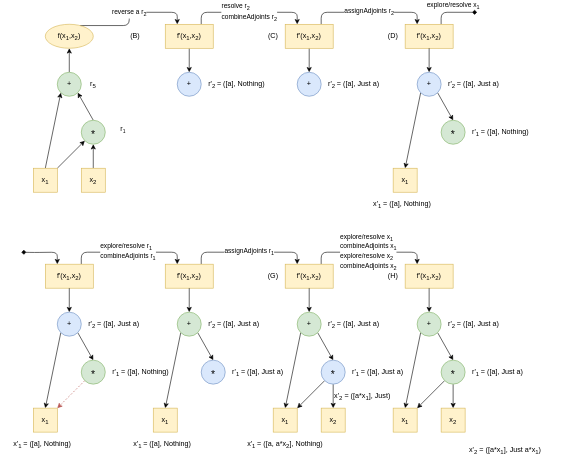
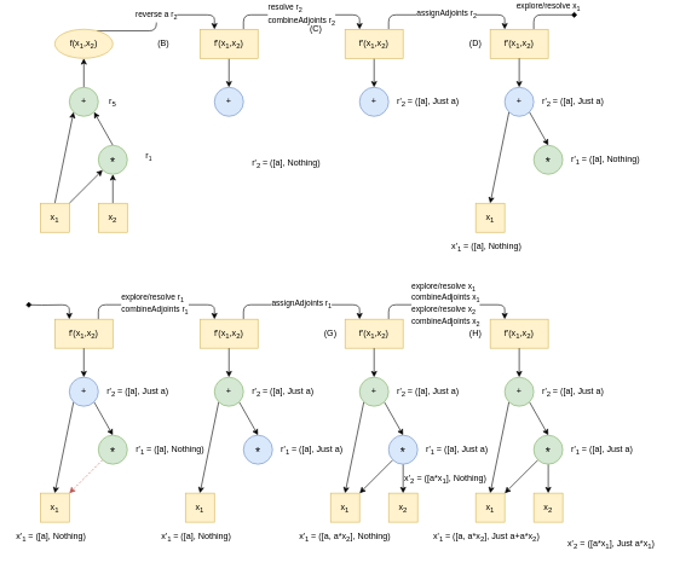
- <mxCell id="90" value="(C)" style="text;html=1;strokeColor=none;fillColor=none;align=center;verticalAlign=middle;whiteSpace=wrap;rounded=0;" vertex="1" parent="1"><mxGeometry x="435" y="40" width="40" height="40" as="geometry" /></mxCell>
+ <mxCell id="90" value="(C)" style="text;html=1;strokeColor=none;fillColor=none;align=center;verticalAlign=middle;whiteSpace=wrap;rounded=0;" vertex="1" parent="1"><mxGeometry x="415" y="20" width="40" height="40" as="geometry" /></mxCell>
- <mxCell id="17" value="r'&lt;sub&gt;2&amp;nbsp;&lt;/sub&gt;= ([a], Nothing)" style="text;html=1;strokeColor=none;fillColor=none;align=left;verticalAlign=middle;whiteSpace=wrap;rounded=0;" vertex="1" parent="1"><mxGeometry x="345" y="120" width="120" height="40" as="geometry" /></mxCell>
+ <mxCell id="17" value="r'&lt;sub&gt;2&amp;nbsp;&lt;/sub&gt;= ([a], Nothing)" style="text;html=1;strokeColor=none;fillColor=none;align=left;verticalAlign=middle;whiteSpace=wrap;rounded=0;" vertex="1" parent="1"><mxGeometry x="345" y="205" width="120" height="40" as="geometry" /></mxCell>
- <mxCell id="74" value="x'&lt;sub&gt;2&lt;/sub&gt;&amp;nbsp;= ([a*x&lt;sub&gt;1&lt;/sub&gt;], Just)" style="text;html=1;strokeColor=none;fillColor=none;align=left;verticalAlign=middle;whiteSpace=wrap;rounded=0;" vertex="1" parent="1"><mxGeometry x="555" y="640" width="120" height="40" as="geometry" /></mxCell>
+ <mxCell id="74" value="x'&lt;sub&gt;2&lt;/sub&gt;&amp;nbsp;= ([a*x&lt;sub&gt;1&lt;/sub&gt;], Nothing)" style="text;html=1;strokeColor=none;fillColor=none;align=left;verticalAlign=middle;whiteSpace=wrap;rounded=0;" vertex="1" parent="1"><mxGeometry x="555" y="640" width="120" height="40" as="geometry" /></mxCell>
+ <mxCell id="86" value="x'&lt;sub&gt;1&amp;nbsp;&lt;/sub&gt;= ([a, a*x&lt;sub&gt;2&lt;/sub&gt;], Just a+a*x&lt;sub&gt;2&lt;/sub&gt;)" style="text;html=1;strokeColor=none;fillColor=none;align=center;verticalAlign=middle;whiteSpace=wrap;rounded=0;" vertex="1" parent="1"><mxGeometry x="595" y="720" width="150" height="40" as="geometry" /></mxCell>
